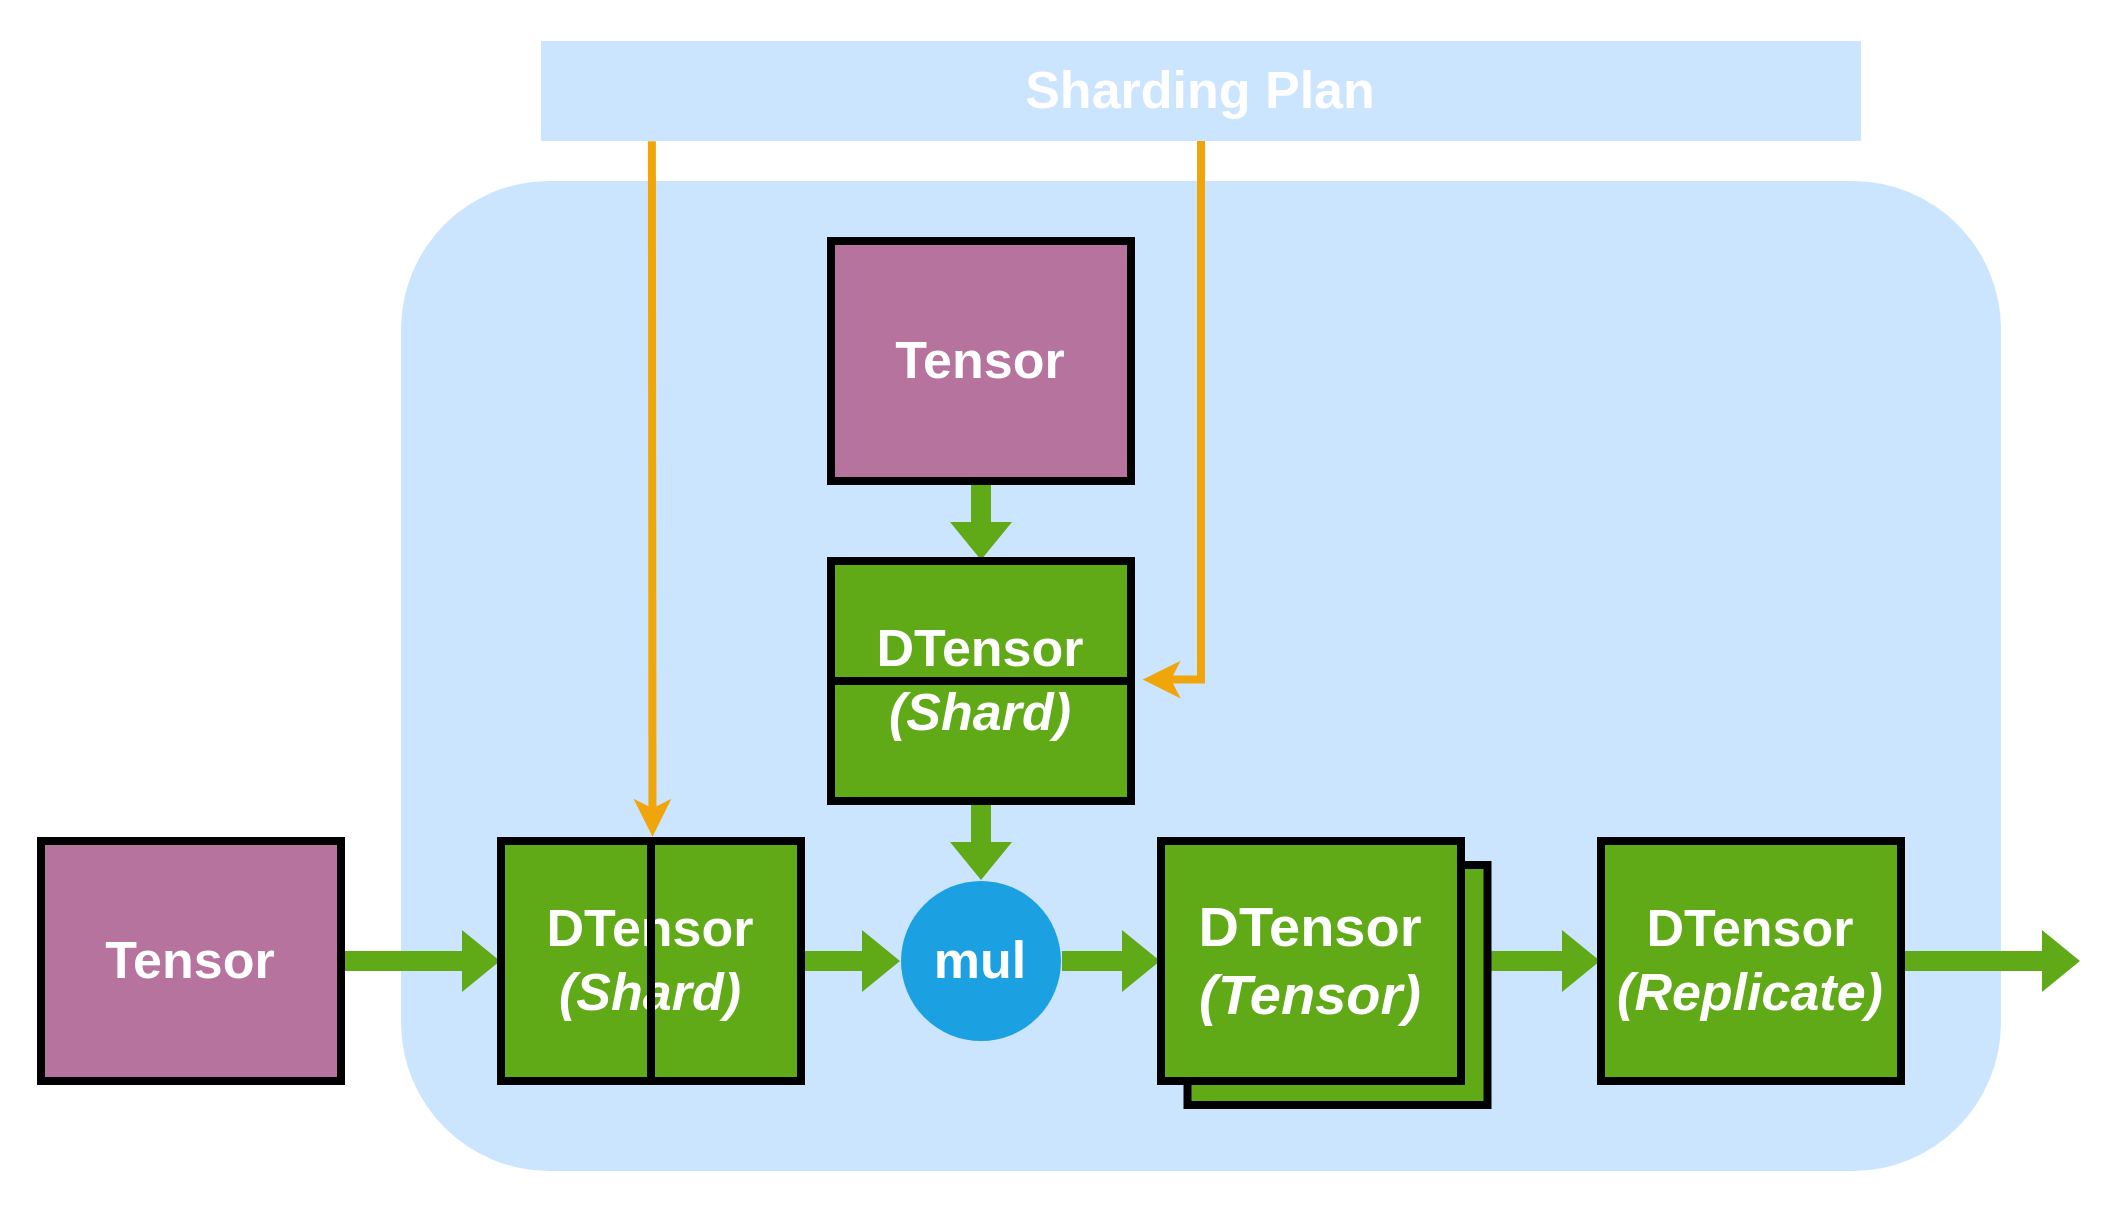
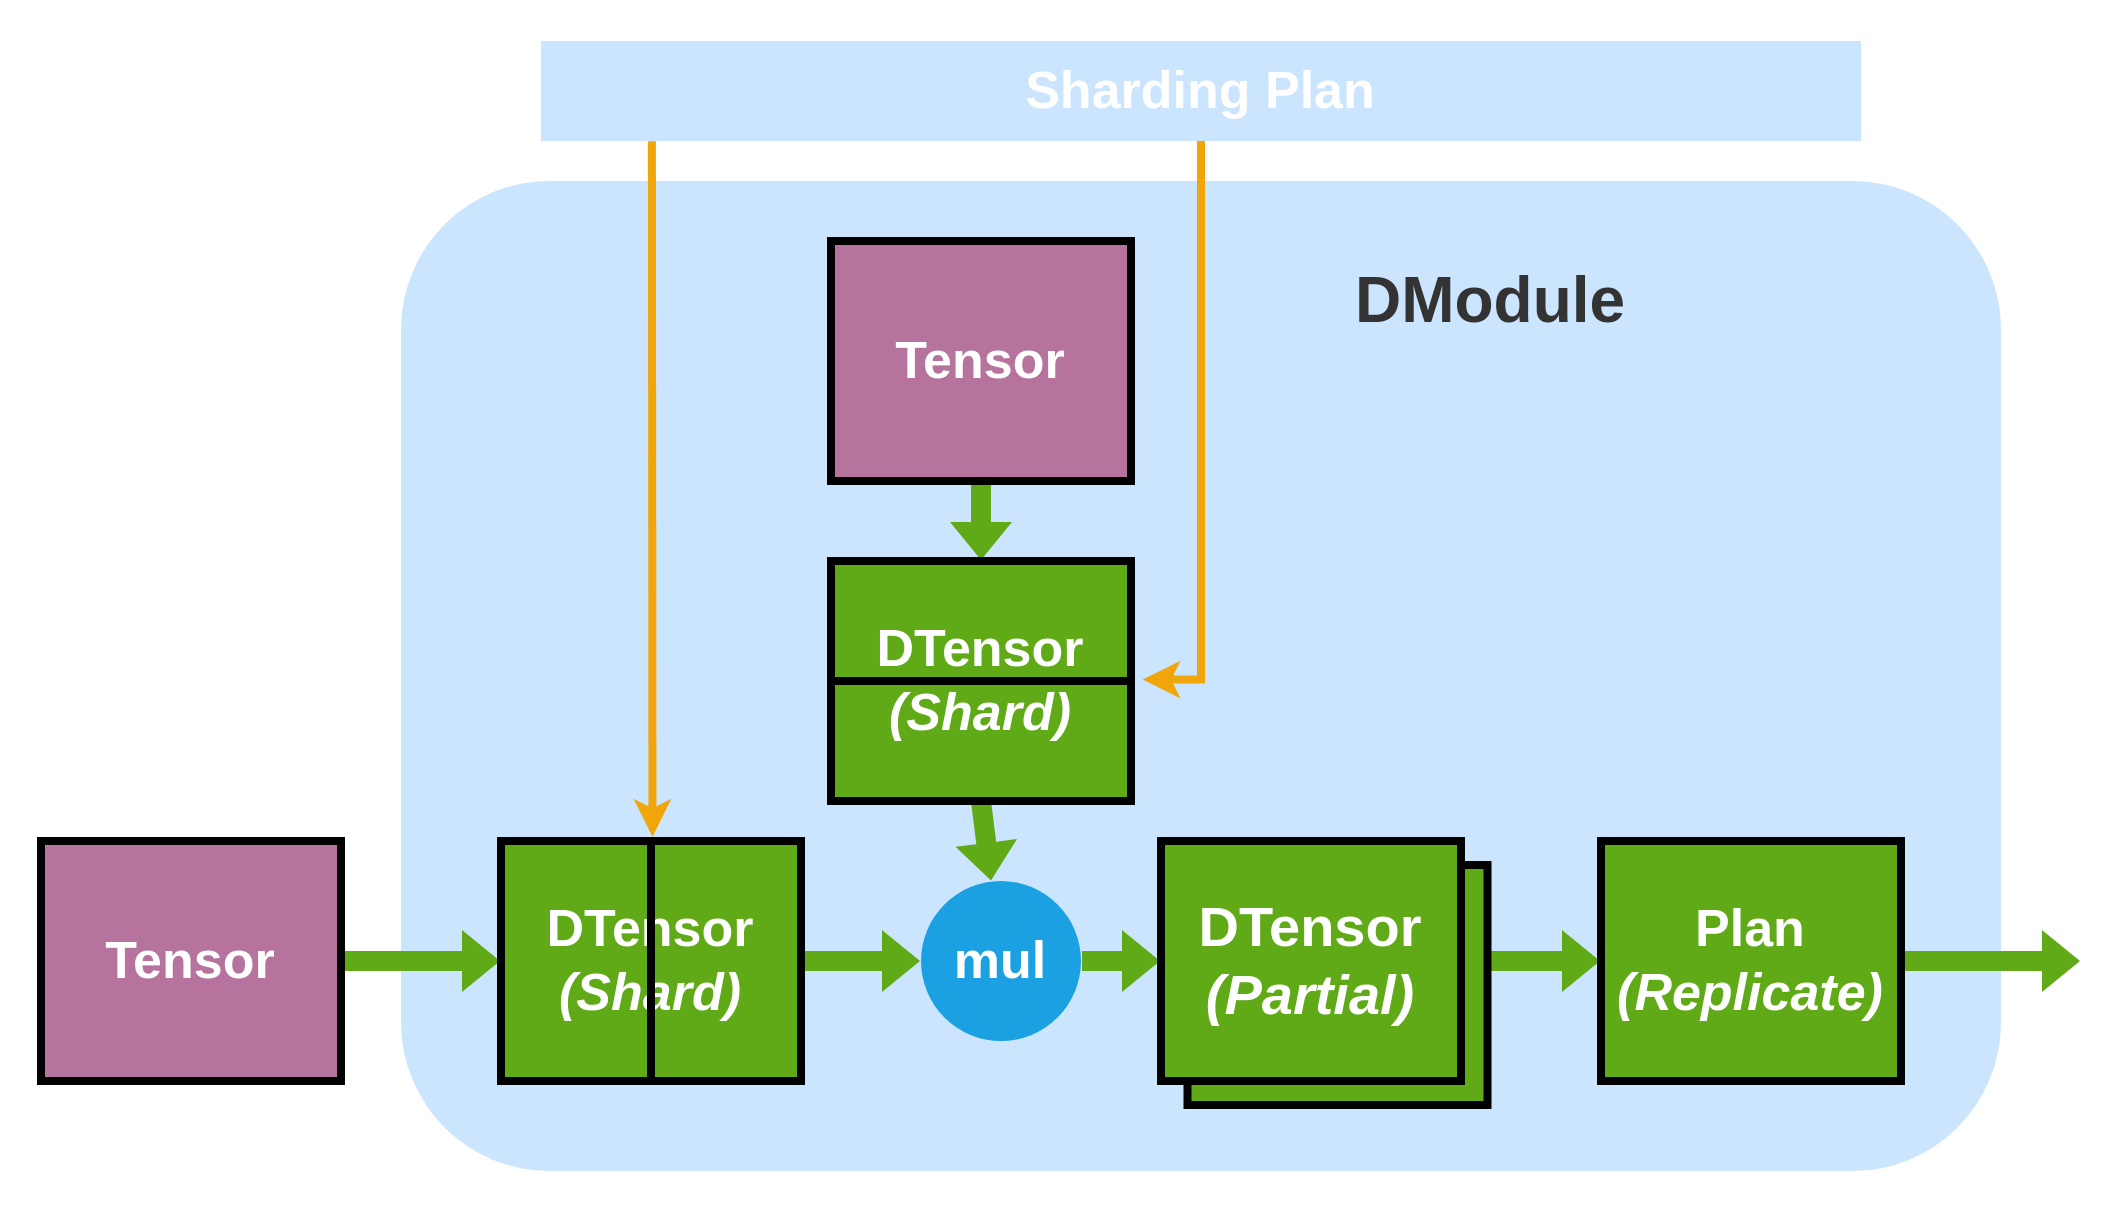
+ <mxCell id="10" value="&lt;span style=&quot;font-family: Helvetica; font-style: normal; font-variant-ligatures: normal; font-variant-caps: normal; font-weight: 700; letter-spacing: normal; orphans: 2; text-indent: 0px; text-transform: none; widows: 2; word-spacing: 0px; -webkit-text-stroke-width: 0px; text-decoration-thickness: initial; text-decoration-style: initial; text-decoration-color: initial; float: none; font-size: 32px; display: inline !important;&quot;&gt;&lt;font style=&quot;font-size: 32px;&quot;&gt;DModule&lt;/font&gt;&lt;/span&gt;" style="text;whiteSpace=wrap;html=1;align=center;verticalAlign=middle;fontColor=#333333;fontSize=32;" parent="1" vertex="1"><mxGeometry x="660" y="130" width="170" height="40" as="geometry" /></mxCell>
- <mxCell id="16" value="&lt;b&gt;mul&lt;/b&gt;" style="ellipse;whiteSpace=wrap;html=1;aspect=fixed;fillColor=#1ba1e2;fontColor=#ffffff;strokeColor=none;fontSize=26;" parent="1" vertex="1"><mxGeometry x="450" y="440" width="80" height="80" as="geometry" /></mxCell>
+ <mxCell id="16" value="&lt;b&gt;mul&lt;/b&gt;" style="ellipse;whiteSpace=wrap;html=1;aspect=fixed;fillColor=#1ba1e2;fontColor=#ffffff;strokeColor=none;fontSize=26;" parent="1" vertex="1"><mxGeometry x="460" y="440" width="80" height="80" as="geometry" /></mxCell>
- <mxCell id="19" value="&lt;font style=&quot;border-color: var(--border-color); font-weight: 700; font-size: 28px;&quot;&gt;DTensor&lt;br&gt;&lt;i style=&quot;border-color: var(--border-color);&quot;&gt;(Tensor)&lt;/i&gt;&lt;br&gt;&lt;/font&gt;" style="rounded=1;whiteSpace=wrap;html=1;fontSize=28;fillColor=#60a917;strokeColor=#000000;verticalAlign=middle;arcSize=0;fontColor=#ffffff;strokeWidth=4;" parent="17" vertex="1"><mxGeometry width="150" height="120" as="geometry" /></mxCell>
+ <mxCell id="19" value="&lt;font style=&quot;border-color: var(--border-color); font-weight: 700; font-size: 28px;&quot;&gt;DTensor&lt;br&gt;&lt;i style=&quot;border-color: var(--border-color);&quot;&gt;(Partial)&lt;/i&gt;&lt;br&gt;&lt;/font&gt;" style="rounded=1;whiteSpace=wrap;html=1;fontSize=28;fillColor=#60a917;strokeColor=#000000;verticalAlign=middle;arcSize=0;fontColor=#ffffff;strokeWidth=4;" parent="17" vertex="1"><mxGeometry width="150" height="120" as="geometry" /></mxCell>
- <mxCell id="20" value="&lt;font style=&quot;border-color: var(--border-color); font-weight: 700; font-size: 26px;&quot;&gt;DTensor&lt;br style=&quot;font-size: 26px;&quot;&gt;&lt;i style=&quot;border-color: var(--border-color); font-size: 26px;&quot;&gt;(Replicate)&lt;/i&gt;&lt;br style=&quot;font-size: 26px;&quot;&gt;&lt;/font&gt;" style="rounded=1;whiteSpace=wrap;html=1;fontSize=26;fillColor=#60a917;strokeColor=#000000;verticalAlign=middle;arcSize=0;fontColor=#ffffff;strokeWidth=4;" parent="1" vertex="1"><mxGeometry x="800" y="420" width="150" height="120" as="geometry" /></mxCell>
+ <mxCell id="20" value="&lt;font style=&quot;border-color: var(--border-color); font-weight: 700; font-size: 26px;&quot;&gt;Plan&lt;br style=&quot;font-size: 26px;&quot;&gt;&lt;i style=&quot;border-color: var(--border-color); font-size: 26px;&quot;&gt;(Replicate)&lt;/i&gt;&lt;br style=&quot;font-size: 26px;&quot;&gt;&lt;/font&gt;" style="rounded=1;whiteSpace=wrap;html=1;fontSize=26;fillColor=#60a917;strokeColor=#000000;verticalAlign=middle;arcSize=0;fontColor=#ffffff;strokeWidth=4;" parent="1" vertex="1"><mxGeometry x="800" y="420" width="150" height="120" as="geometry" /></mxCell>
